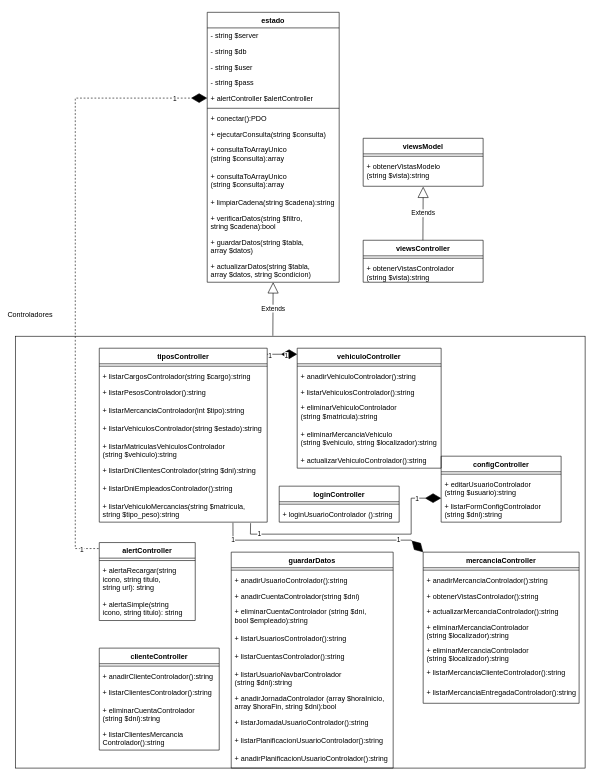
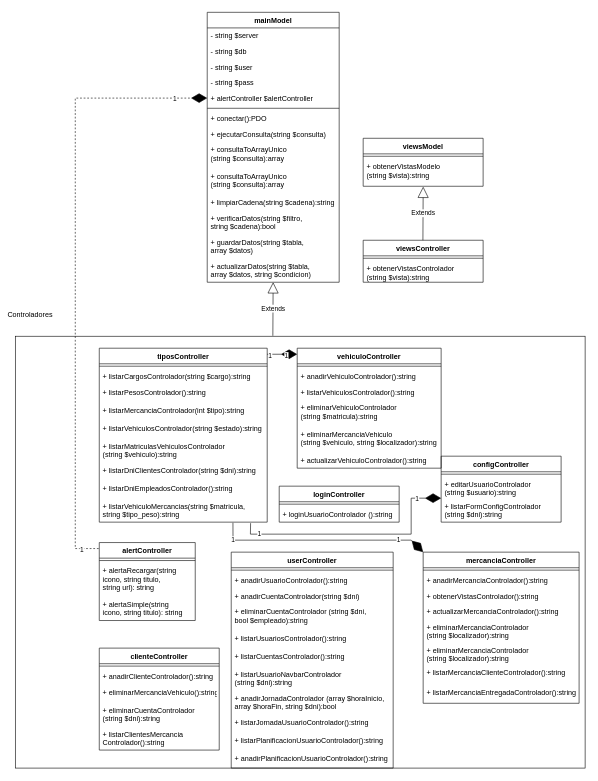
- <mxCell id="60" value="estado" style="swimlane;fontStyle=1;align=center;verticalAlign=top;childLayout=stackLayout;horizontal=1;startSize=26;horizontalStack=0;resizeParent=1;resizeParentMax=0;resizeLast=0;collapsible=1;marginBottom=0;" vertex="1" parent="1"><mxGeometry x="345" y="20" width="220" height="450" as="geometry" /></mxCell>
+ <mxCell id="60" value="mainModel" style="swimlane;fontStyle=1;align=center;verticalAlign=top;childLayout=stackLayout;horizontal=1;startSize=26;horizontalStack=0;resizeParent=1;resizeParentMax=0;resizeLast=0;collapsible=1;marginBottom=0;" vertex="1" parent="1"><mxGeometry x="345" y="20" width="220" height="450" as="geometry" /></mxCell>
- <mxCell id="38" value="guardarDatos" style="swimlane;fontStyle=1;align=center;verticalAlign=top;childLayout=stackLayout;horizontal=1;startSize=26;horizontalStack=0;resizeParent=1;resizeParentMax=0;resizeLast=0;collapsible=1;marginBottom=0;" vertex="1" parent="1"><mxGeometry x="385" y="920" width="270" height="360" as="geometry" /></mxCell>
+ <mxCell id="38" value="userController" style="swimlane;fontStyle=1;align=center;verticalAlign=top;childLayout=stackLayout;horizontal=1;startSize=26;horizontalStack=0;resizeParent=1;resizeParentMax=0;resizeLast=0;collapsible=1;marginBottom=0;" vertex="1" parent="1"><mxGeometry x="385" y="920" width="270" height="360" as="geometry" /></mxCell>
- <mxCell id="9" value="+ listarClientesControlador():string&#10;&#10;" style="text;strokeColor=none;fillColor=none;align=left;verticalAlign=top;spacingLeft=4;spacingRight=4;overflow=hidden;rotatable=0;points=[[0,0.5],[1,0.5]];portConstraint=eastwest;" vertex="1" parent="6"><mxGeometry y="60" width="200" height="30" as="geometry" /></mxCell>
+ <mxCell id="9" value="+ eliminarMercanciaVehiculo():string&#10;&#10;" style="text;strokeColor=none;fillColor=none;align=left;verticalAlign=top;spacingLeft=4;spacingRight=4;overflow=hidden;rotatable=0;points=[[0,0.5],[1,0.5]];portConstraint=eastwest;" vertex="1" parent="6"><mxGeometry y="60" width="200" height="30" as="geometry" /></mxCell>
